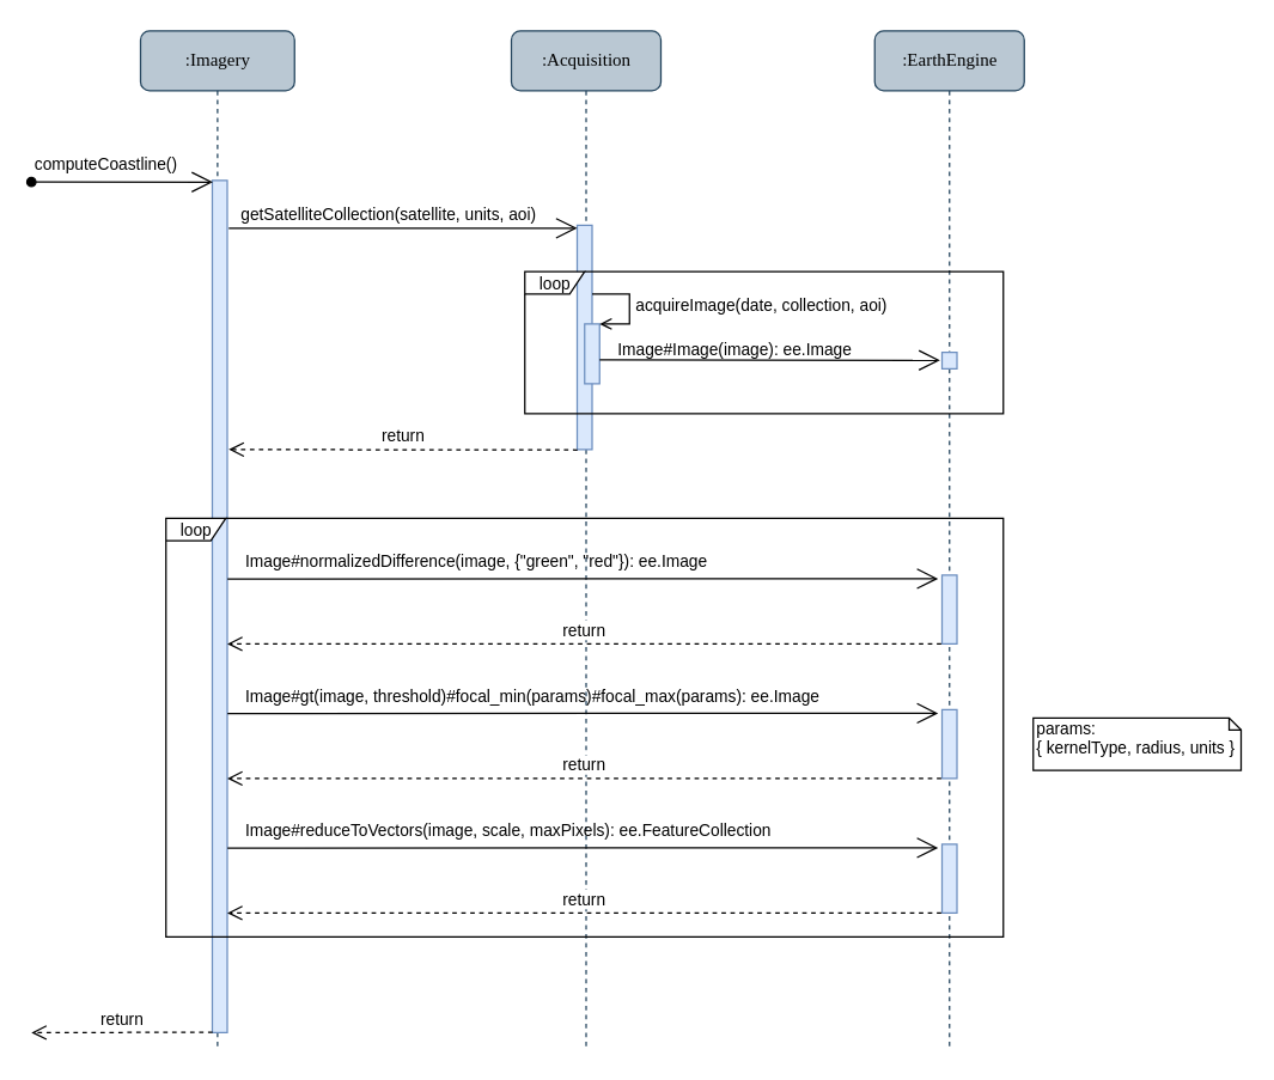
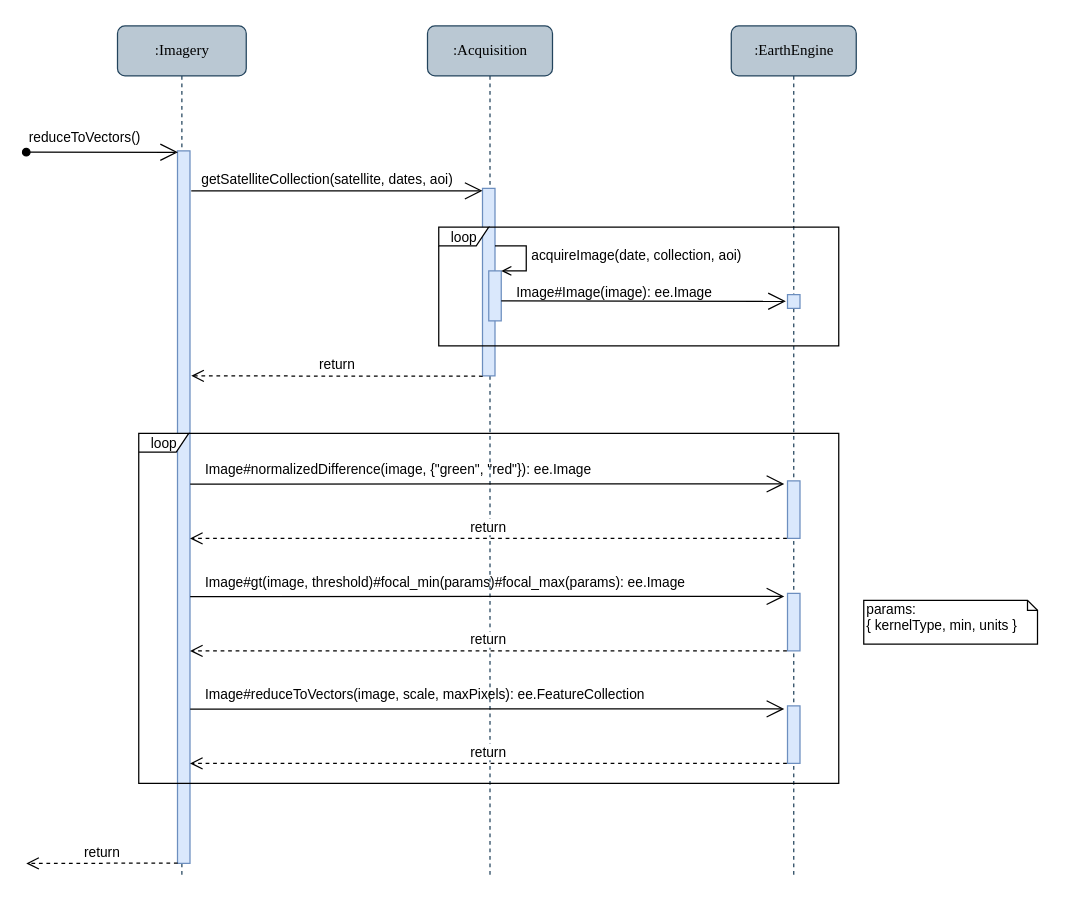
- <mxCell id="9" value="computeCoastline()" style="text;html=1;resizable=0;points=[];autosize=1;align=left;verticalAlign=top;spacingTop=-4;fontSize=11;" vertex="1" parent="1"><mxGeometry x="20.5" y="100" width="110" height="10" as="geometry" /></mxCell>
+ <mxCell id="9" value="reduceToVectors()" style="text;html=1;resizable=0;points=[];autosize=1;align=left;verticalAlign=top;spacingTop=-4;fontSize=11;" vertex="1" parent="1"><mxGeometry x="20.5" y="100" width="110" height="10" as="geometry" /></mxCell>
- <mxCell id="11" value="getSatelliteCollection(satellite, units, aoi)" style="text;html=1;resizable=0;points=[];autosize=1;align=left;verticalAlign=top;spacingTop=-4;fontSize=11;" vertex="1" parent="1"><mxGeometry x="158.5" y="133.5" width="220" height="10" as="geometry" /></mxCell>
+ <mxCell id="11" value="getSatelliteCollection(satellite, dates, aoi)" style="text;html=1;resizable=0;points=[];autosize=1;align=left;verticalAlign=top;spacingTop=-4;fontSize=11;" vertex="1" parent="1"><mxGeometry x="158.5" y="133.5" width="220" height="10" as="geometry" /></mxCell>
- <mxCell id="13" value="params:&lt;br&gt;{ kernelType, radius, units }" style="shape=note;whiteSpace=wrap;html=1;size=8;verticalAlign=top;align=left;spacingTop=-6;fontSize=11;" vertex="1" parent="1"><mxGeometry x="690.5" y="479.5" width="139" height="35" as="geometry" /></mxCell>
+ <mxCell id="13" value="params:&lt;br&gt;{ kernelType, min, units }" style="shape=note;whiteSpace=wrap;html=1;size=8;verticalAlign=top;align=left;spacingTop=-6;fontSize=11;" vertex="1" parent="1"><mxGeometry x="690.5" y="479.5" width="139" height="35" as="geometry" /></mxCell>
